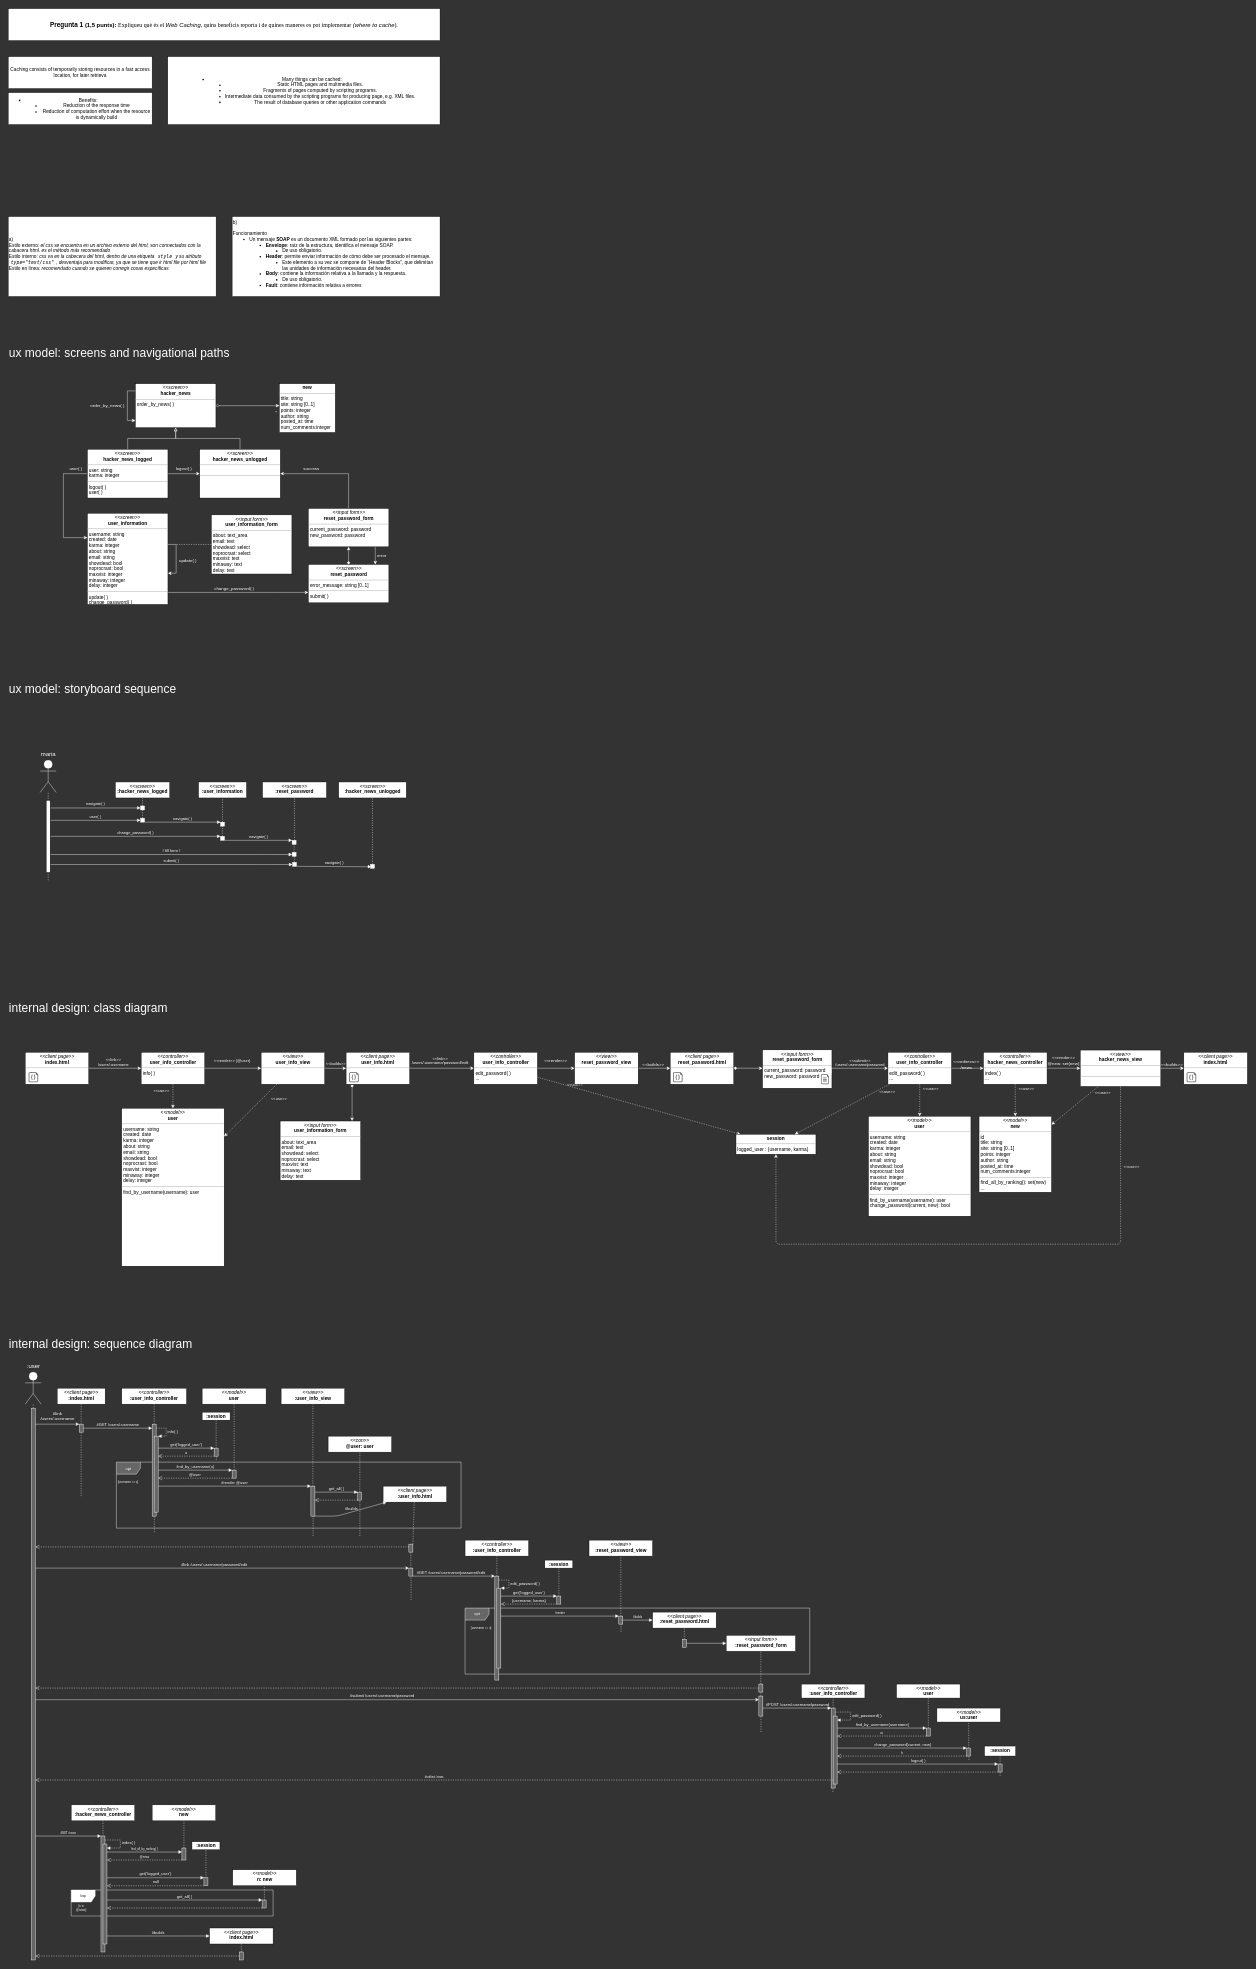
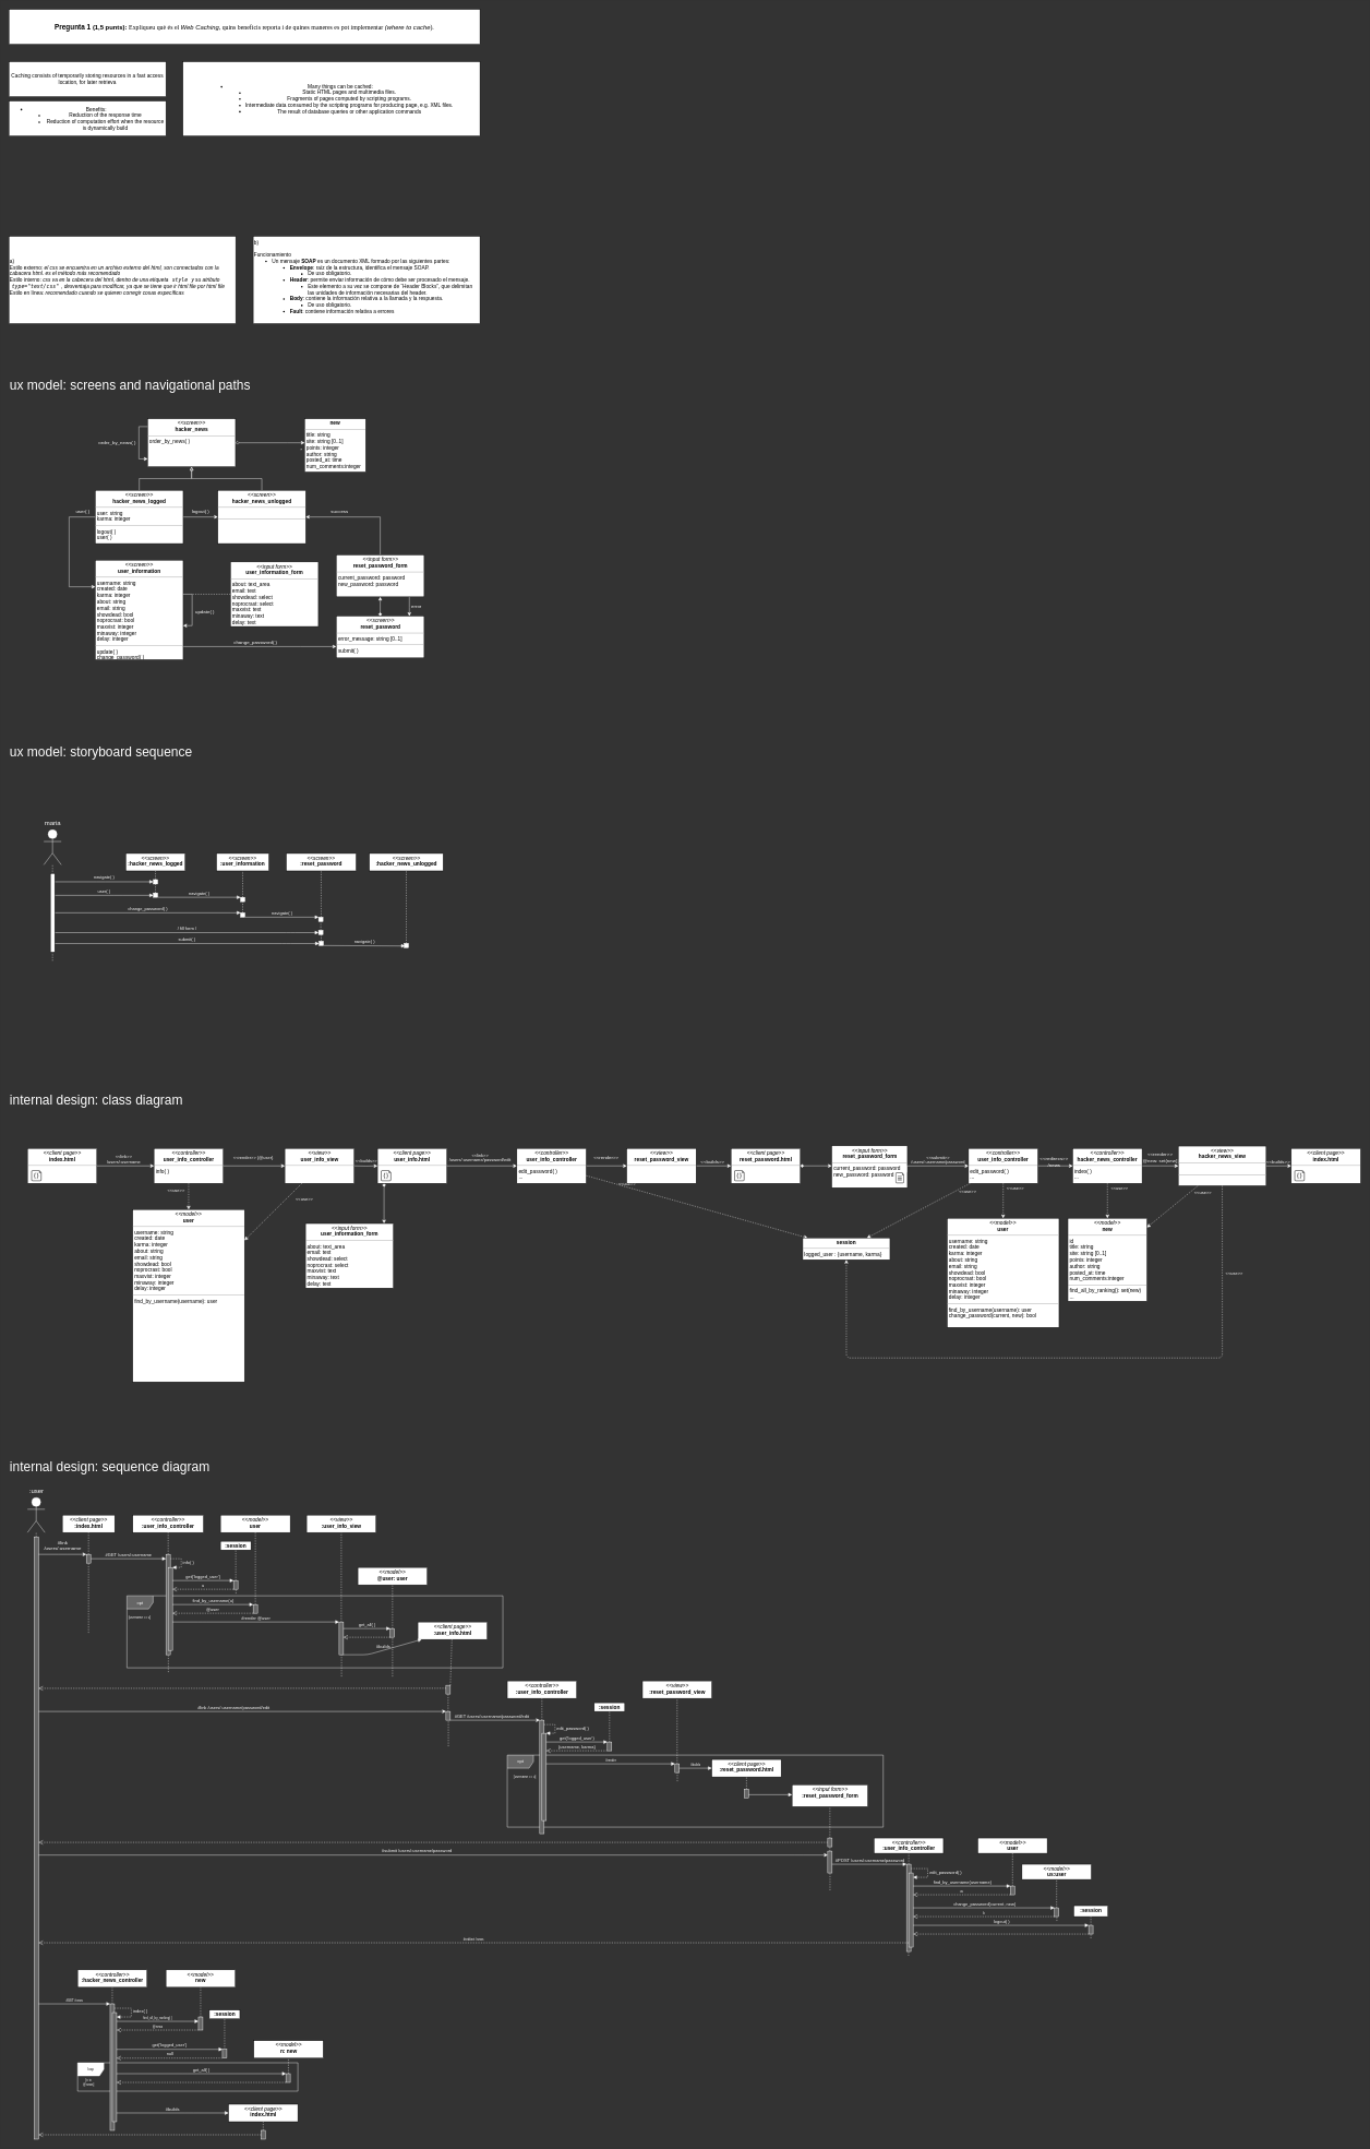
- <mxCell id="165" value="&lt;p style=&quot;margin: 0px ; margin-top: 4px ; text-align: center&quot;&gt;&lt;i&gt;&amp;lt;&amp;lt;con&amp;gt;&amp;gt;&lt;/i&gt;&lt;br&gt;&lt;b&gt;@user: user&lt;/b&gt;&lt;/p&gt;" style="verticalAlign=top;align=left;overflow=fill;fontSize=12;fontFamily=Helvetica;html=1;" parent="1" vertex="1"><mxGeometry x="820" y="3590" width="159" height="40" as="geometry" /></mxCell>
+ <mxCell id="165" value="&lt;p style=&quot;margin: 0px ; margin-top: 4px ; text-align: center&quot;&gt;&lt;i&gt;&amp;lt;&amp;lt;model&amp;gt;&amp;gt;&lt;/i&gt;&lt;br&gt;&lt;b&gt;@user: user&lt;/b&gt;&lt;/p&gt;" style="verticalAlign=top;align=left;overflow=fill;fontSize=12;fontFamily=Helvetica;html=1;" parent="1" vertex="1"><mxGeometry x="820" y="3590" width="159" height="40" as="geometry" /></mxCell>
- <mxCell id="203" value="&lt;p style=&quot;margin: 0px ; margin-top: 4px ; text-align: center&quot;&gt;&lt;i&gt;&amp;lt;&amp;lt;input form&amp;gt;&amp;gt;&lt;/i&gt;&lt;br&gt;&lt;b&gt;:reset_password_form&lt;/b&gt;&lt;/p&gt;" style="verticalAlign=top;align=left;overflow=fill;fontSize=12;fontFamily=Helvetica;html=1;" parent="1" vertex="1"><mxGeometry x="1815.5" y="4088" width="173.5" height="40" as="geometry" /></mxCell>
+ <mxCell id="203" value="&lt;p style=&quot;margin: 0px ; margin-top: 4px ; text-align: center&quot;&gt;&lt;i&gt;&amp;lt;&amp;lt;input form&amp;gt;&amp;gt;&lt;/i&gt;&lt;br&gt;&lt;b&gt;:reset_password_form&lt;/b&gt;&lt;/p&gt;" style="verticalAlign=top;align=left;overflow=fill;fontSize=12;fontFamily=Helvetica;html=1;" parent="1" vertex="1"><mxGeometry x="1815.5" y="4088" width="173.5" height="50" as="geometry" /></mxCell>
